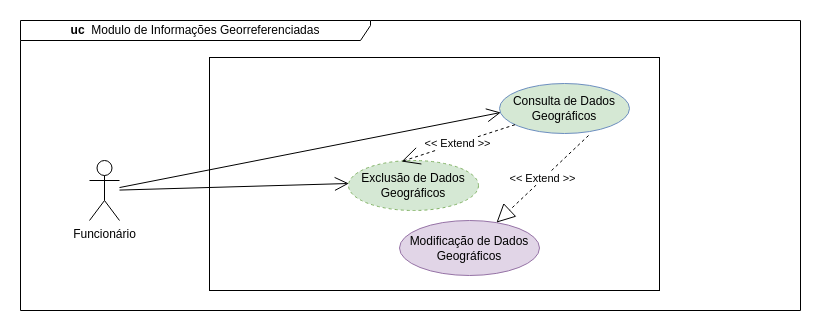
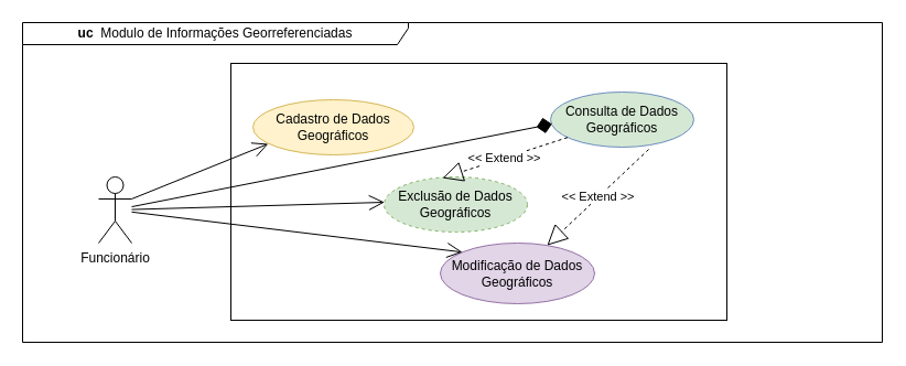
- <mxCell id="10" value="" style="endArrow=open;endFill=1;endSize=12;html=1;entryX=0.01;entryY=0.58;entryDx=0;entryDy=0;entryPerimeter=0;" parent="1" target="7" edge="1" source="4"><mxGeometry width="160" relative="1" as="geometry"><mxPoint x="129" y="220" as="sourcePoint" /><mxPoint x="359" y="203" as="targetPoint" /></mxGeometry></mxCell>
+ <mxCell id="10" value="" style="endArrow=diamond;endFill=1;endSize=12;html=1;entryX=0.01;entryY=0.58;entryDx=0;entryDy=0;entryPerimeter=0;" parent="1" target="7" edge="1" source="4"><mxGeometry width="160" relative="1" as="geometry"><mxPoint x="129" y="220" as="sourcePoint" /><mxPoint x="359" y="203" as="targetPoint" /></mxGeometry></mxCell>
+ <mxCell id="5" value="Cadastro de Dados Geográficos" style="ellipse;whiteSpace=wrap;html=1;fillColor=#fff2cc;strokeColor=#d6b656;" parent="1" vertex="1"><mxGeometry x="229" y="90" width="146" height="50" as="geometry" /></mxCell>
+ <mxCell id="12" value="" style="endArrow=open;endFill=1;endSize=12;html=1;entryX=0.095;entryY=0.8;entryDx=0;entryDy=0;entryPerimeter=0;exitX=1;exitY=0.333;exitDx=0;exitDy=0;exitPerimeter=0;" parent="1" target="5" edge="1" source="4"><mxGeometry width="160" relative="1" as="geometry"><mxPoint x="129" y="222" as="sourcePoint" /><mxPoint x="249" y="180" as="targetPoint" /></mxGeometry></mxCell>
- <mxCell id="13" value="&amp;lt;&amp;lt; Extend &amp;gt;&amp;gt;" style="endArrow=open;endSize=16;endFill=0;html=1;dashed=1;entryX=0.408;entryY=0.02;entryDx=0;entryDy=0;entryPerimeter=0;" parent="1" source="7" target="8" edge="1"><mxGeometry width="160" relative="1" as="geometry"><mxPoint x="281.381" y="199.213" as="sourcePoint" /><mxPoint x="329" y="330" as="targetPoint" /></mxGeometry></mxCell>
+ <mxCell id="13" value="&amp;lt;&amp;lt; Extend &amp;gt;&amp;gt;" style="endArrow=block;endSize=16;endFill=0;html=1;dashed=1;entryX=0.408;entryY=0.02;entryDx=0;entryDy=0;entryPerimeter=0;" parent="1" source="7" target="8" edge="1"><mxGeometry width="160" relative="1" as="geometry"><mxPoint x="281.381" y="199.213" as="sourcePoint" /><mxPoint x="329" y="330" as="targetPoint" /></mxGeometry></mxCell>
+ <mxCell id="9" value="" style="endArrow=open;endFill=1;endSize=12;html=1;entryX=0;entryY=0;entryDx=0;entryDy=0;" parent="1" source="4" target="6" edge="1"><mxGeometry width="160" relative="1" as="geometry"><mxPoint x="159" y="250" as="sourcePoint" /><mxPoint x="299" y="250" as="targetPoint" /></mxGeometry></mxCell>
